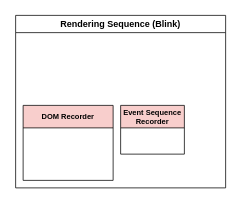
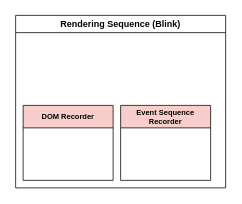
- <mxCell id="4" value="Event Sequence&#10;Recorder" style="swimlane;fillColor=#f8cecc;strokeColor=#000000;fontSize=10;startSize=30;" vertex="1" parent="2"><mxGeometry x="140" y="120" width="85" height="65" as="geometry" /></mxCell>
+ <mxCell id="4" value="Event Sequence&#10;Recorder" style="swimlane;fillColor=#f8cecc;strokeColor=#000000;fontSize=10;startSize=30;" vertex="1" parent="2"><mxGeometry x="140" y="120" width="120" height="100" as="geometry" /></mxCell>
